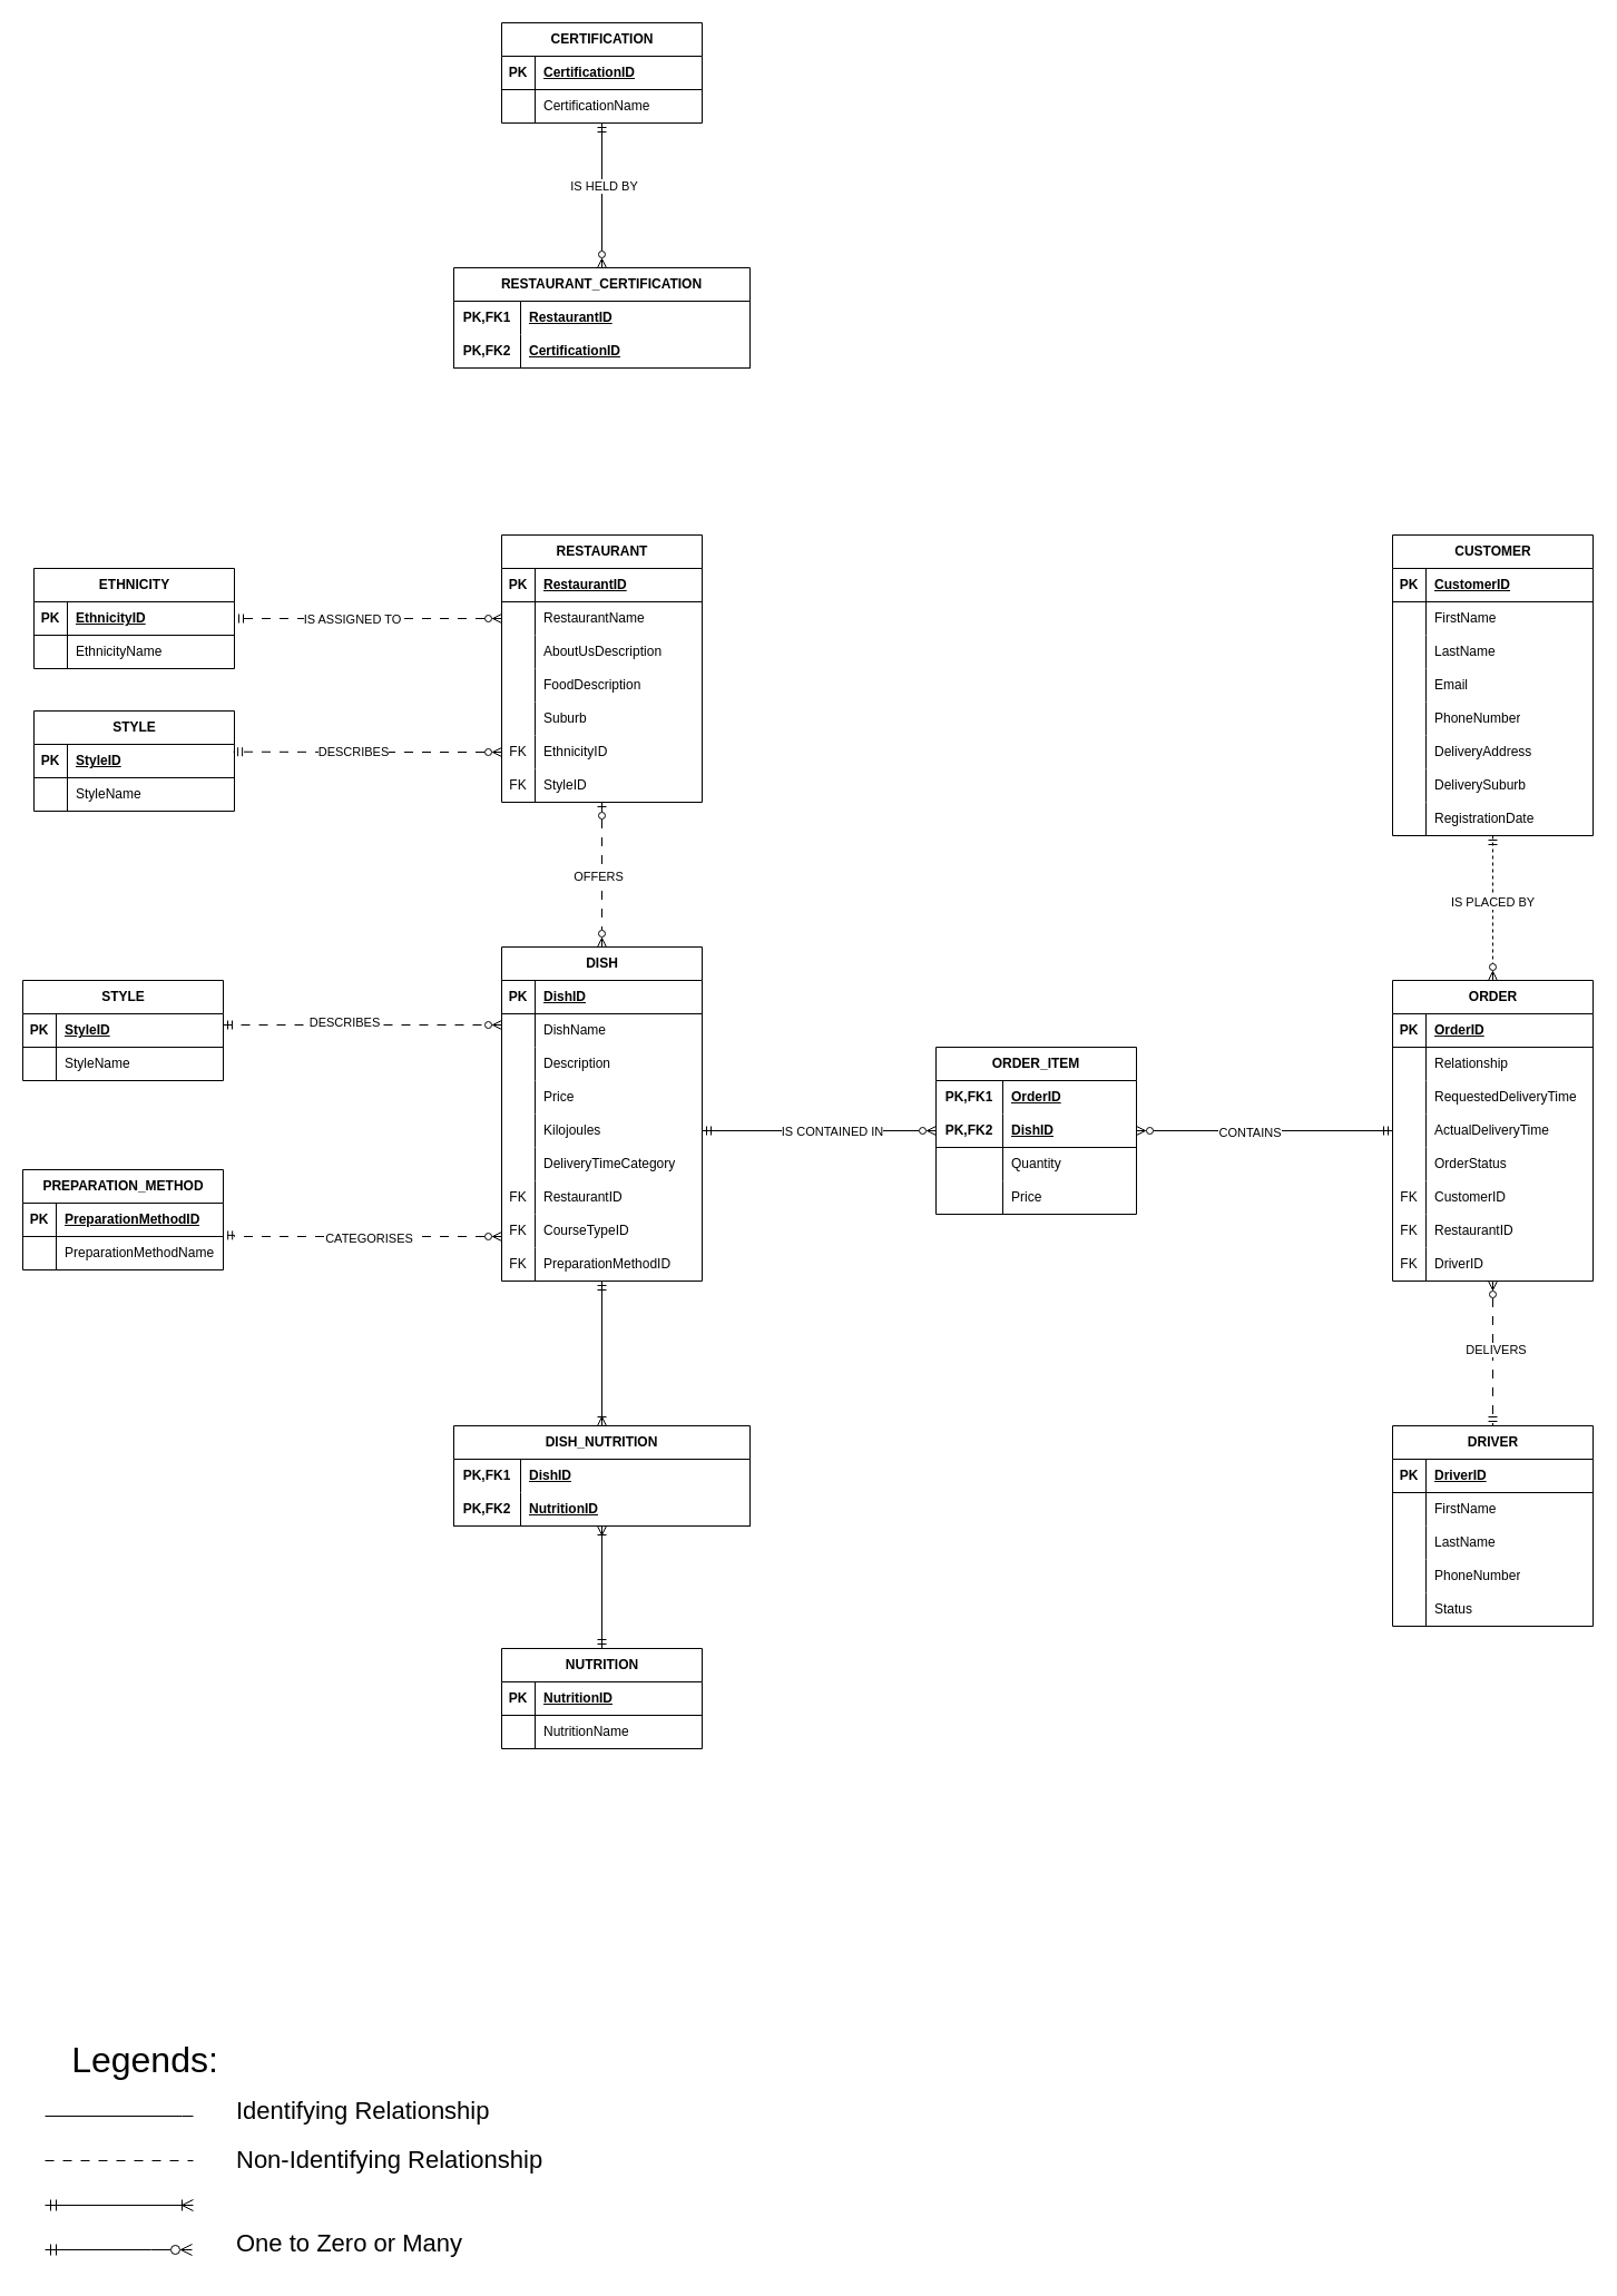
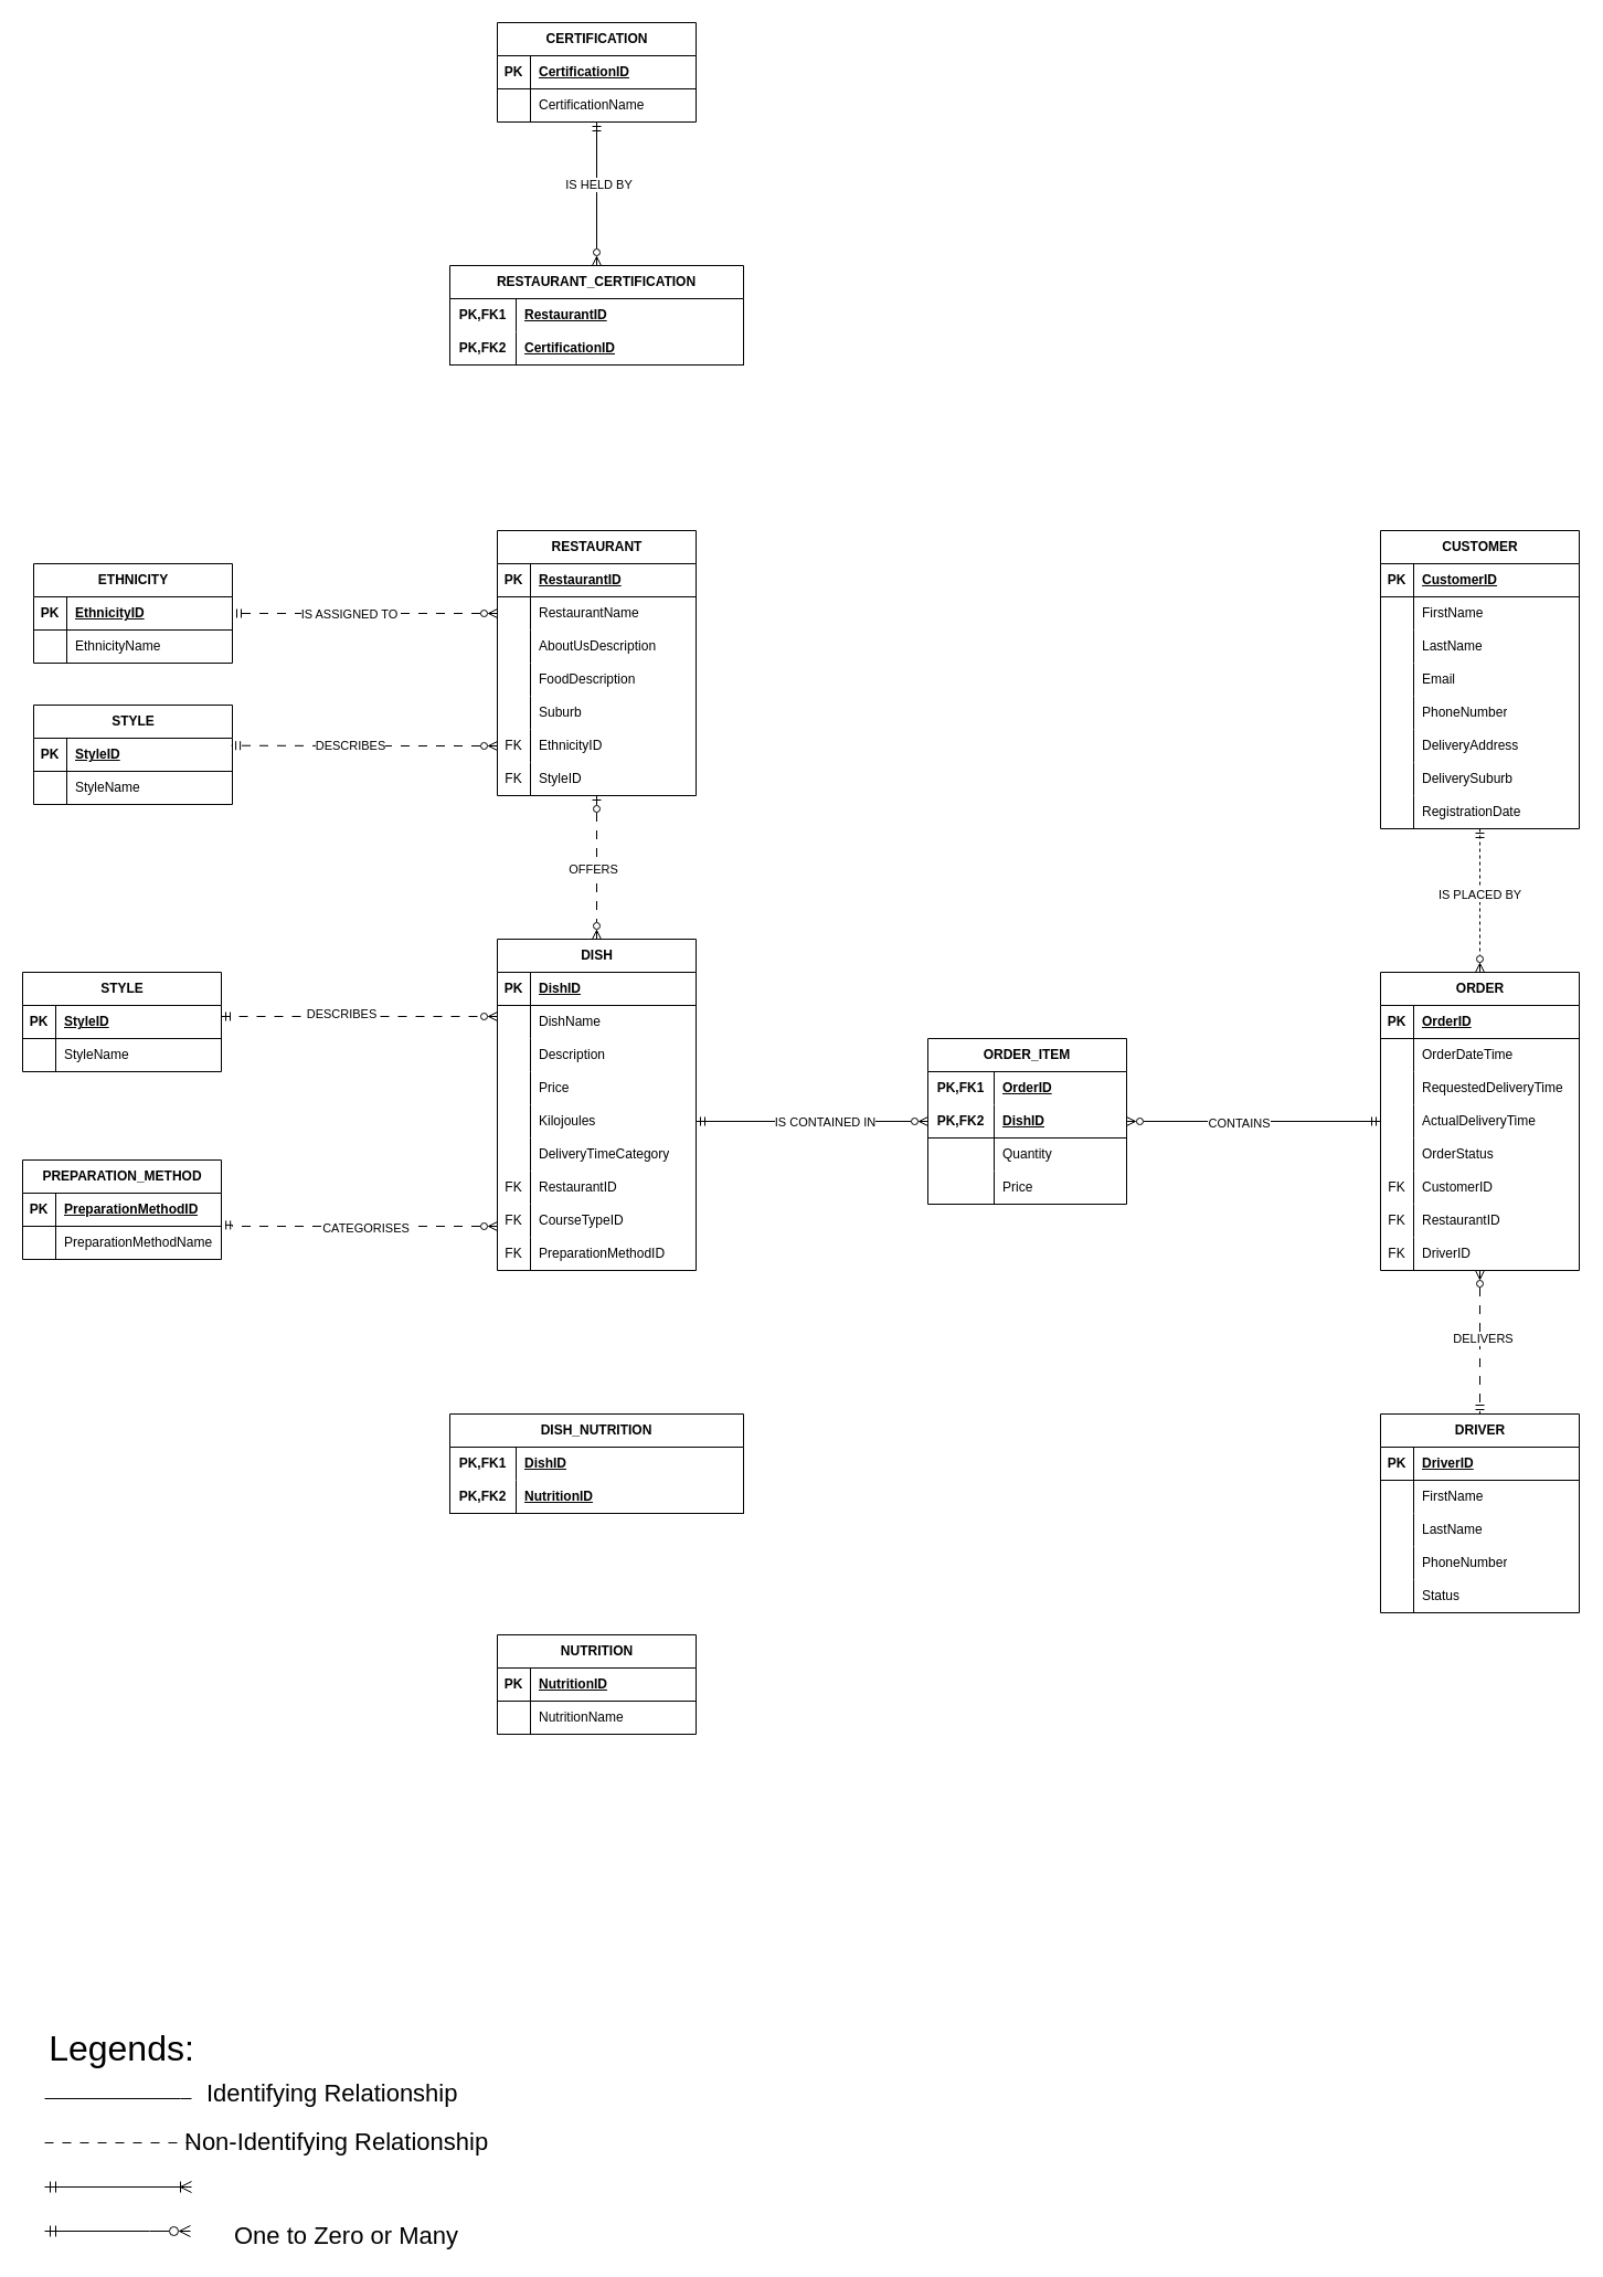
- <mxCell id="80" value="Relationship" style="shape=partialRectangle;connectable=0;fillColor=none;top=0;left=0;bottom=0;right=0;align=left;spacingLeft=6;overflow=hidden;whiteSpace=wrap;html=1;" vertex="1" parent="78"><mxGeometry x="30" width="150" height="30" as="geometry"><mxRectangle width="150" height="30" as="alternateBounds" /></mxGeometry></mxCell>
+ <mxCell id="80" value="OrderDateTime" style="shape=partialRectangle;connectable=0;fillColor=none;top=0;left=0;bottom=0;right=0;align=left;spacingLeft=6;overflow=hidden;whiteSpace=wrap;html=1;" vertex="1" parent="78"><mxGeometry x="30" width="150" height="30" as="geometry"><mxRectangle width="150" height="30" as="alternateBounds" /></mxGeometry></mxCell>
- <mxCell id="28" style="edgeStyle=orthogonalEdgeStyle;rounded=0;orthogonalLoop=1;jettySize=auto;html=1;entryX=0.5;entryY=0;entryDx=0;entryDy=0;endArrow=ERoneToMany;endFill=0;startArrow=ERmandOne;startFill=0;" edge="1" parent="1" source="29" target="210"><mxGeometry relative="1" as="geometry"><mxPoint x="540" y="1379" as="targetPoint" /></mxGeometry></mxCell>
- <mxCell id="209" style="edgeStyle=orthogonalEdgeStyle;rounded=0;orthogonalLoop=1;jettySize=auto;html=1;entryX=0.5;entryY=0;entryDx=0;entryDy=0;startArrow=ERoneToMany;startFill=0;endArrow=ERmandOne;endFill=0;" edge="1" parent="1" source="210" target="202"><mxGeometry relative="1" as="geometry" /></mxCell>
- <mxCell id="194" value="Legends:" style="text;html=1;whiteSpace=wrap;strokeColor=none;fillColor=none;align=center;verticalAlign=middle;rounded=0;fontSize=32;" vertex="1" parent="1"><mxGeometry x="60" y="1835" width="140" height="30" as="geometry" /></mxCell>
+ <mxCell id="194" value="Legends:" style="text;html=1;whiteSpace=wrap;strokeColor=none;fillColor=none;align=center;verticalAlign=middle;rounded=0;fontSize=32;" vertex="1" parent="1"><mxGeometry x="40" y="1840" width="140" height="30" as="geometry" /></mxCell>
- <mxCell id="199" value="Identifying Relationship" style="text;html=1;whiteSpace=wrap;strokeColor=none;fillColor=none;align=left;verticalAlign=middle;rounded=0;fontSize=22;" vertex="1" parent="1"><mxGeometry x="210" y="1881" width="290" height="30" as="geometry" /></mxCell>
+ <mxCell id="199" value="Identifying Relationship" style="text;html=1;whiteSpace=wrap;strokeColor=none;fillColor=none;align=left;verticalAlign=middle;rounded=0;fontSize=22;" vertex="1" parent="1"><mxGeometry x="185" y="1881" width="290" height="30" as="geometry" /></mxCell>
- <mxCell id="200" value="Non-Identifying Relationship" style="text;html=1;whiteSpace=wrap;strokeColor=none;fillColor=none;align=left;verticalAlign=middle;rounded=0;fontSize=22;" vertex="1" parent="1"><mxGeometry x="210" y="1925" width="290" height="30" as="geometry" /></mxCell>
+ <mxCell id="200" value="Non-Identifying Relationship" style="text;html=1;whiteSpace=wrap;strokeColor=none;fillColor=none;align=left;verticalAlign=middle;rounded=0;fontSize=22;" vertex="1" parent="1"><mxGeometry x="165" y="1925" width="290" height="30" as="geometry" /></mxCell>
- <mxCell id="201" value="One to Zero or Many" style="text;html=1;whiteSpace=wrap;strokeColor=none;fillColor=none;align=left;verticalAlign=middle;rounded=0;fontSize=22;" vertex="1" parent="1"><mxGeometry x="210" y="2000" width="290" height="30" as="geometry" /></mxCell>
+ <mxCell id="201" value="One to Zero or Many" style="text;html=1;whiteSpace=wrap;strokeColor=none;fillColor=none;align=left;verticalAlign=middle;rounded=0;fontSize=22;" vertex="1" parent="1"><mxGeometry x="210" y="2010" width="290" height="30" as="geometry" /></mxCell>
